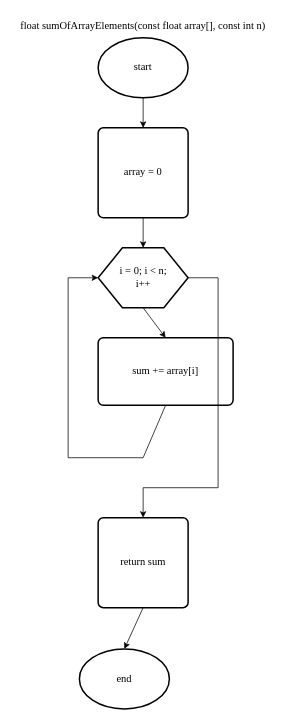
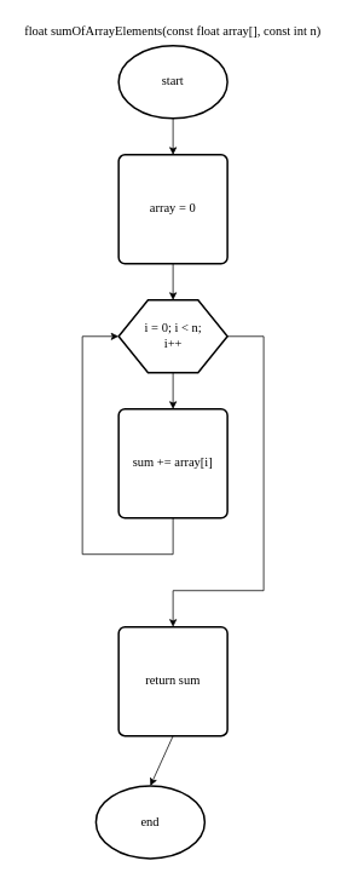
- <mxCell id="5" value="sum += array[i]" style="rounded=1;whiteSpace=wrap;html=1;absoluteArcSize=1;arcSize=14;strokeWidth=2;fontFamily=Times New Roman;fontSize=14;" parent="1" vertex="1"><mxGeometry x="130" y="450" width="180" height="90" as="geometry" /></mxCell>
+ <mxCell id="5" value="sum += array[i]" style="rounded=1;whiteSpace=wrap;html=1;absoluteArcSize=1;arcSize=14;strokeWidth=2;fontFamily=Times New Roman;fontSize=14;" parent="1" vertex="1"><mxGeometry x="130" y="450" width="120" height="120" as="geometry" /></mxCell>
